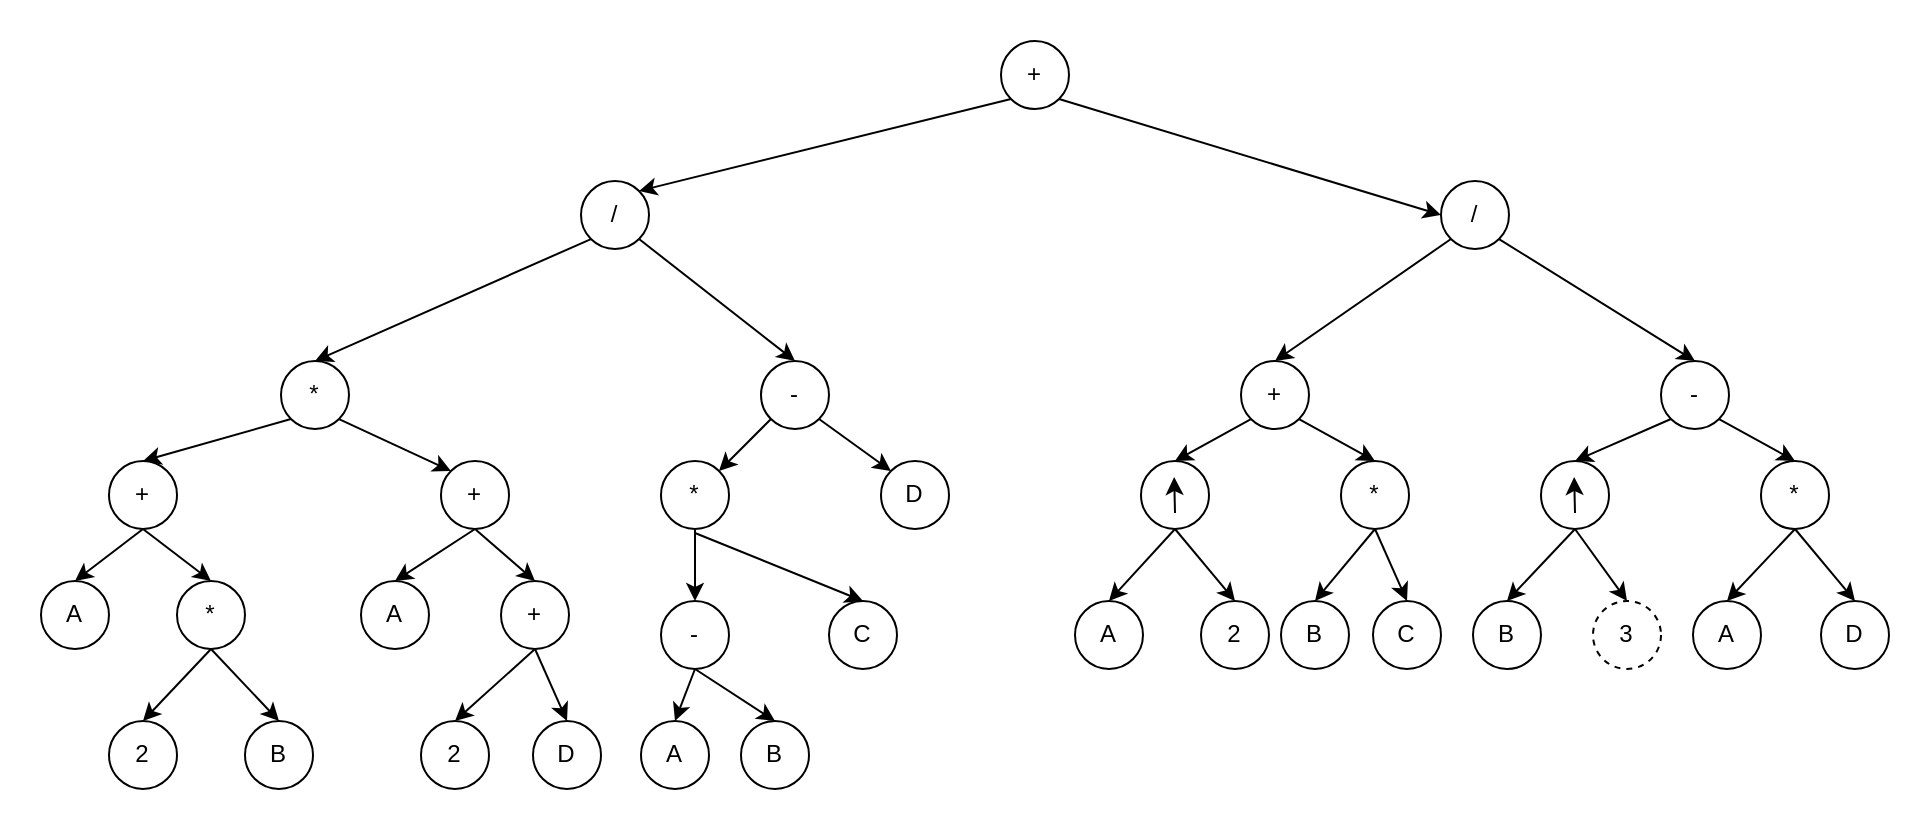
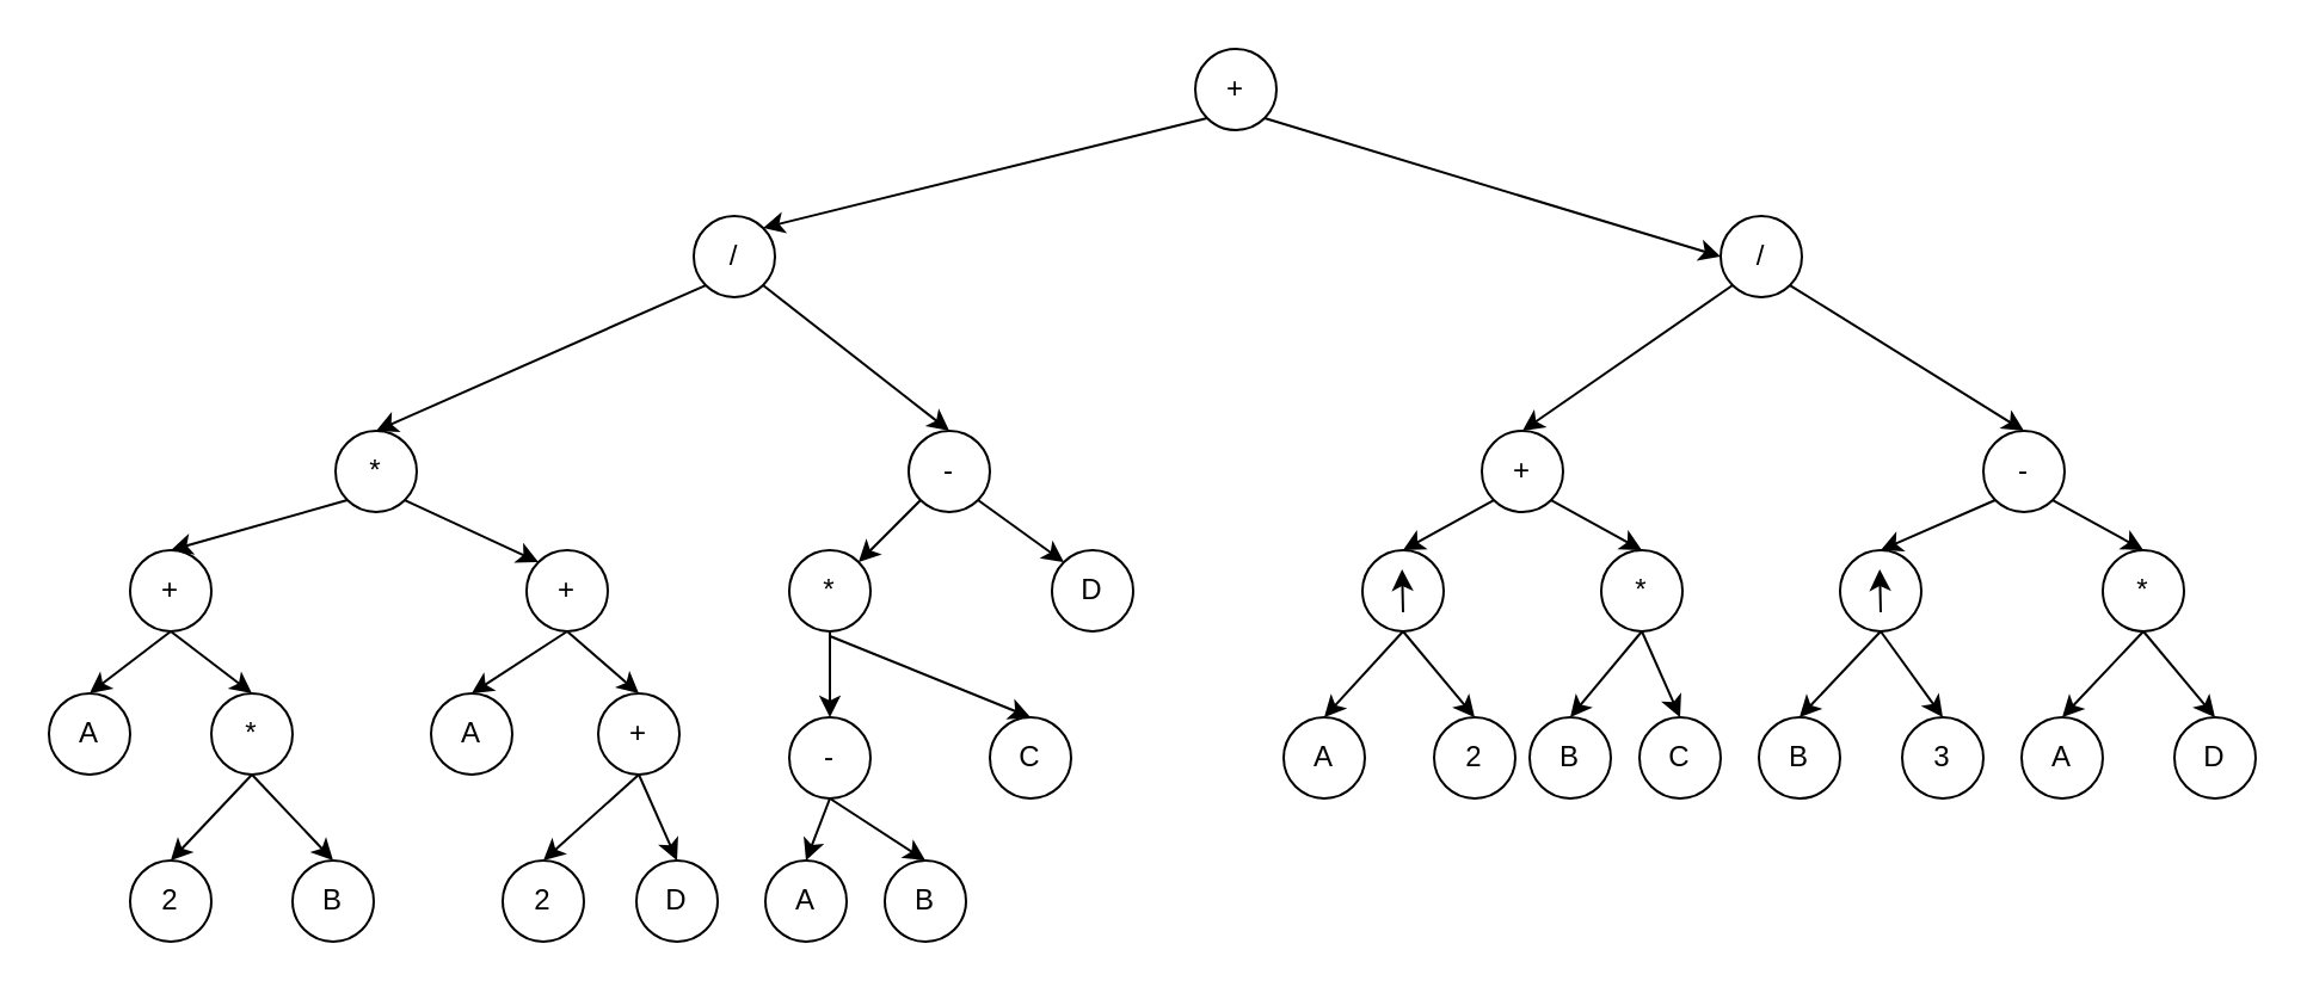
- <mxCell id="34" value="3" style="ellipse;whiteSpace=wrap;html=1;aspect=fixed;dashed=1;" vertex="1" parent="1"><mxGeometry x="796" y="300" width="34" height="34" as="geometry" /></mxCell>
+ <mxCell id="34" value="3" style="ellipse;whiteSpace=wrap;html=1;aspect=fixed;" vertex="1" parent="1"><mxGeometry x="796" y="300" width="34" height="34" as="geometry" /></mxCell>
